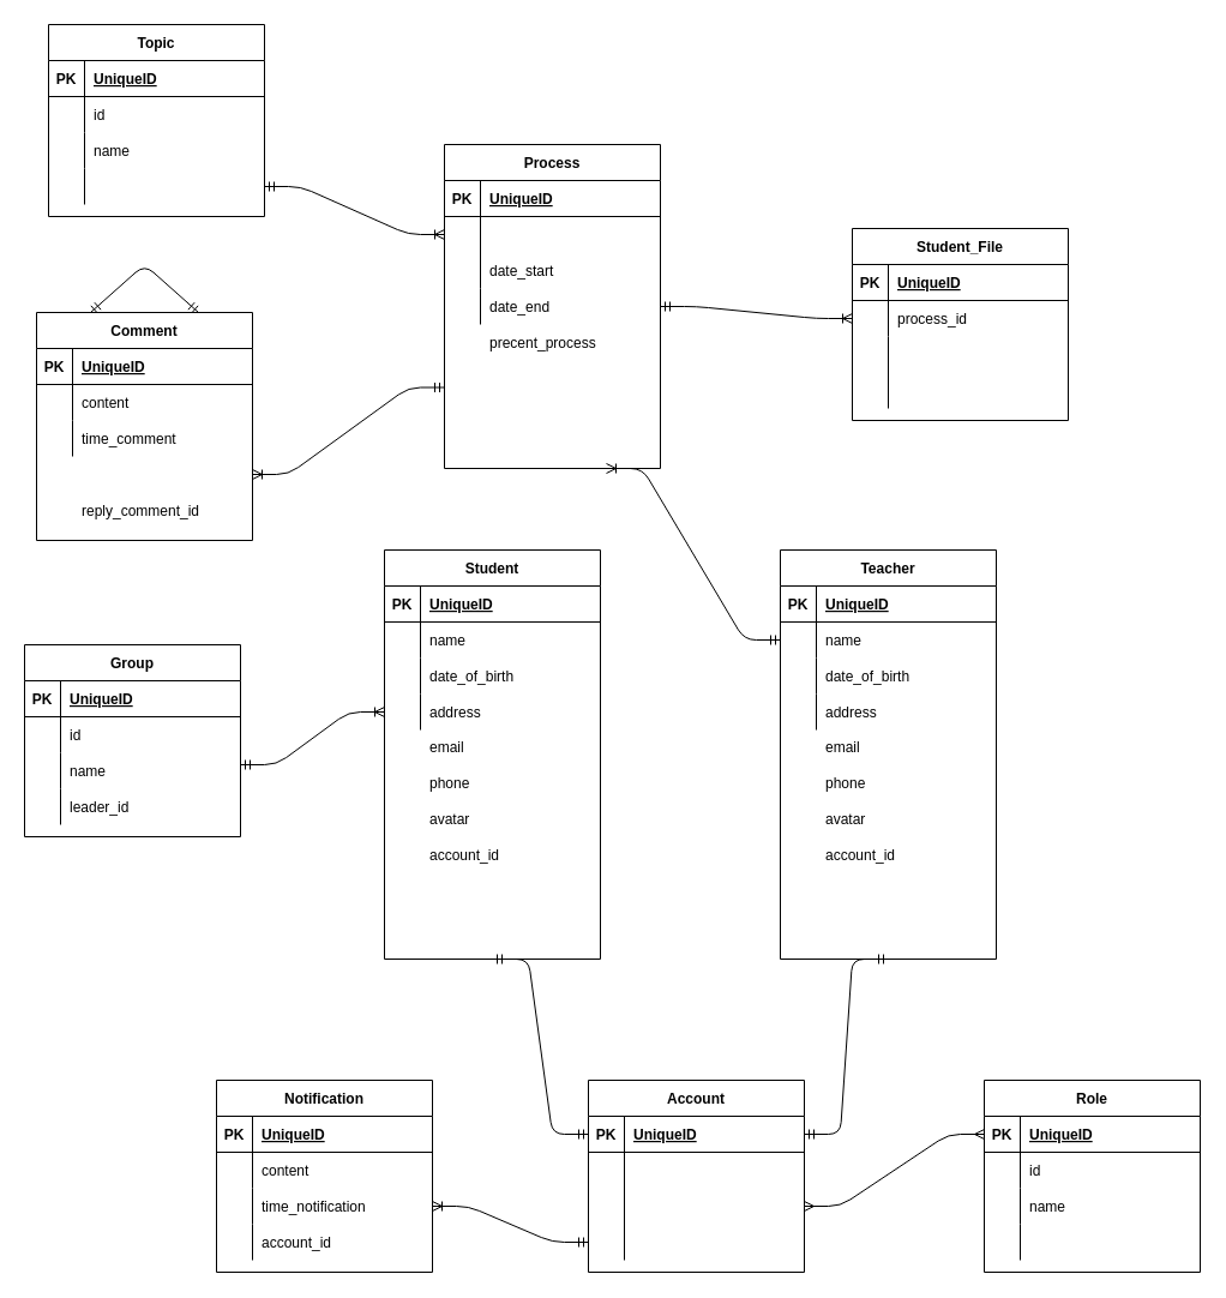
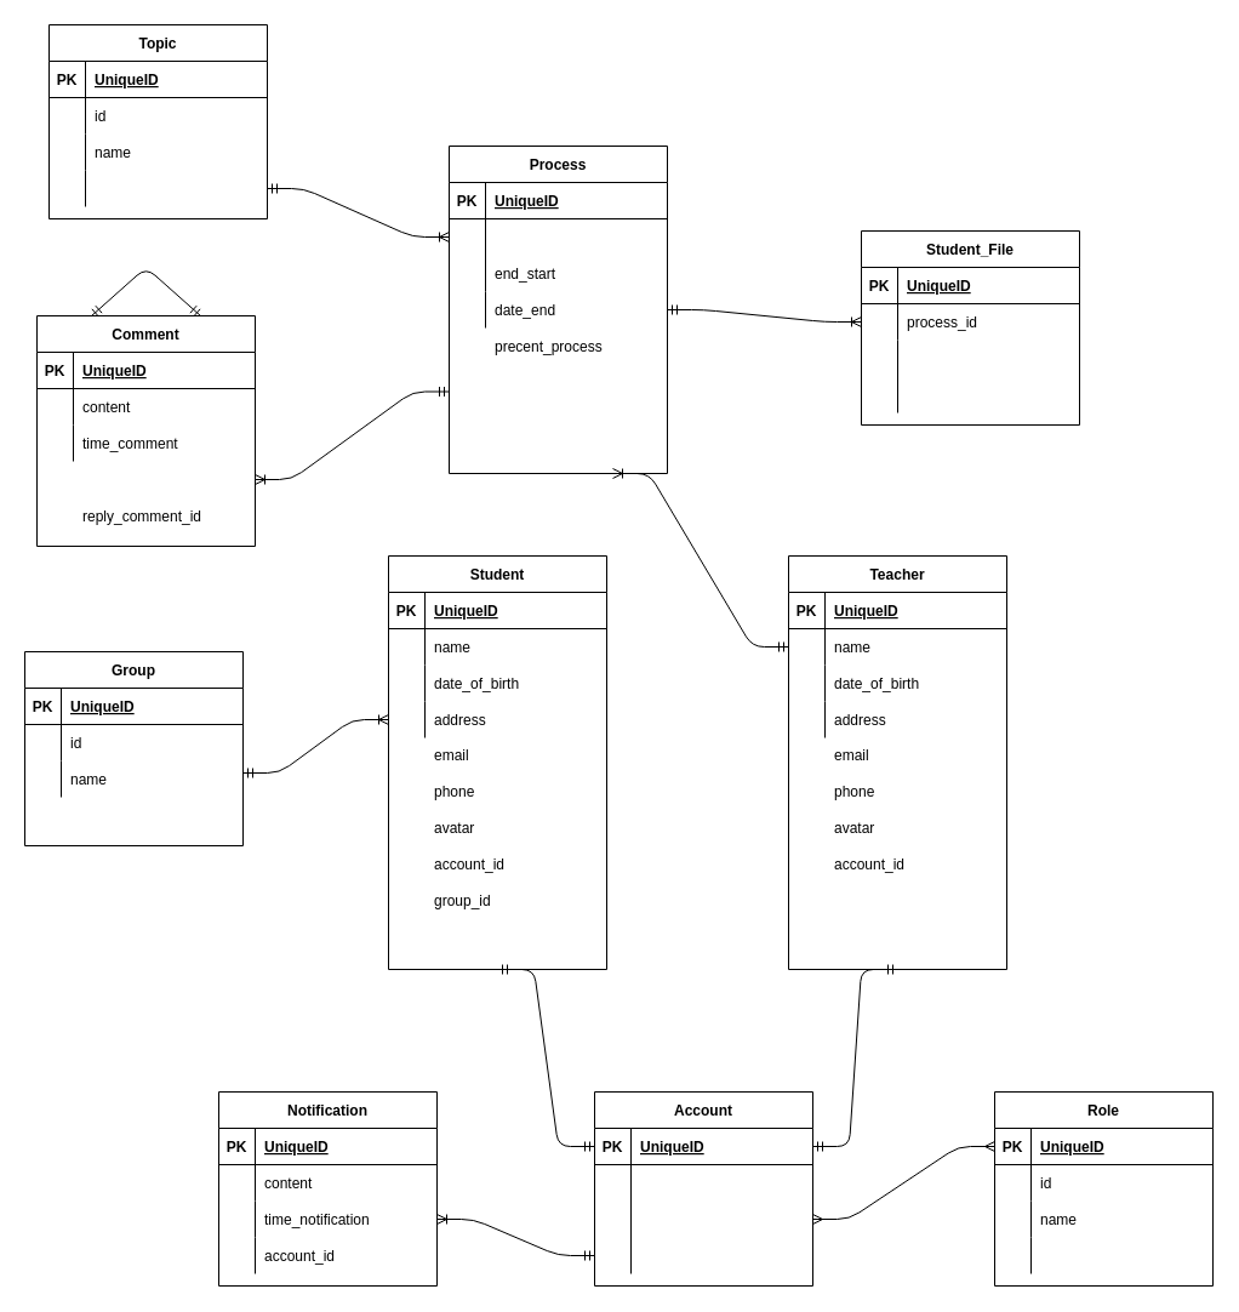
- <mxCell id="94" value="date_start" style="shape=partialRectangle;connectable=0;fillColor=none;top=0;left=0;bottom=0;right=0;align=left;spacingLeft=6;overflow=hidden;" vertex="1" parent="92"><mxGeometry x="30" width="150" height="30" as="geometry" /></mxCell>
+ <mxCell id="94" value="end_start" style="shape=partialRectangle;connectable=0;fillColor=none;top=0;left=0;bottom=0;right=0;align=left;spacingLeft=6;overflow=hidden;" vertex="1" parent="92"><mxGeometry x="30" width="150" height="30" as="geometry" /></mxCell>
- <mxCell id="85" value="leader_id" style="shape=partialRectangle;connectable=0;fillColor=none;top=0;left=0;bottom=0;right=0;align=left;spacingLeft=6;overflow=hidden;" vertex="1" parent="83"><mxGeometry x="30" width="150" height="30" as="geometry" /></mxCell>
+ <mxCell id="126" value="group_id" style="shape=partialRectangle;connectable=0;fillColor=none;top=0;left=0;bottom=0;right=0;align=left;spacingLeft=6;overflow=hidden;" vertex="1" parent="1"><mxGeometry x="350" y="727" width="150" height="30" as="geometry" /></mxCell>
